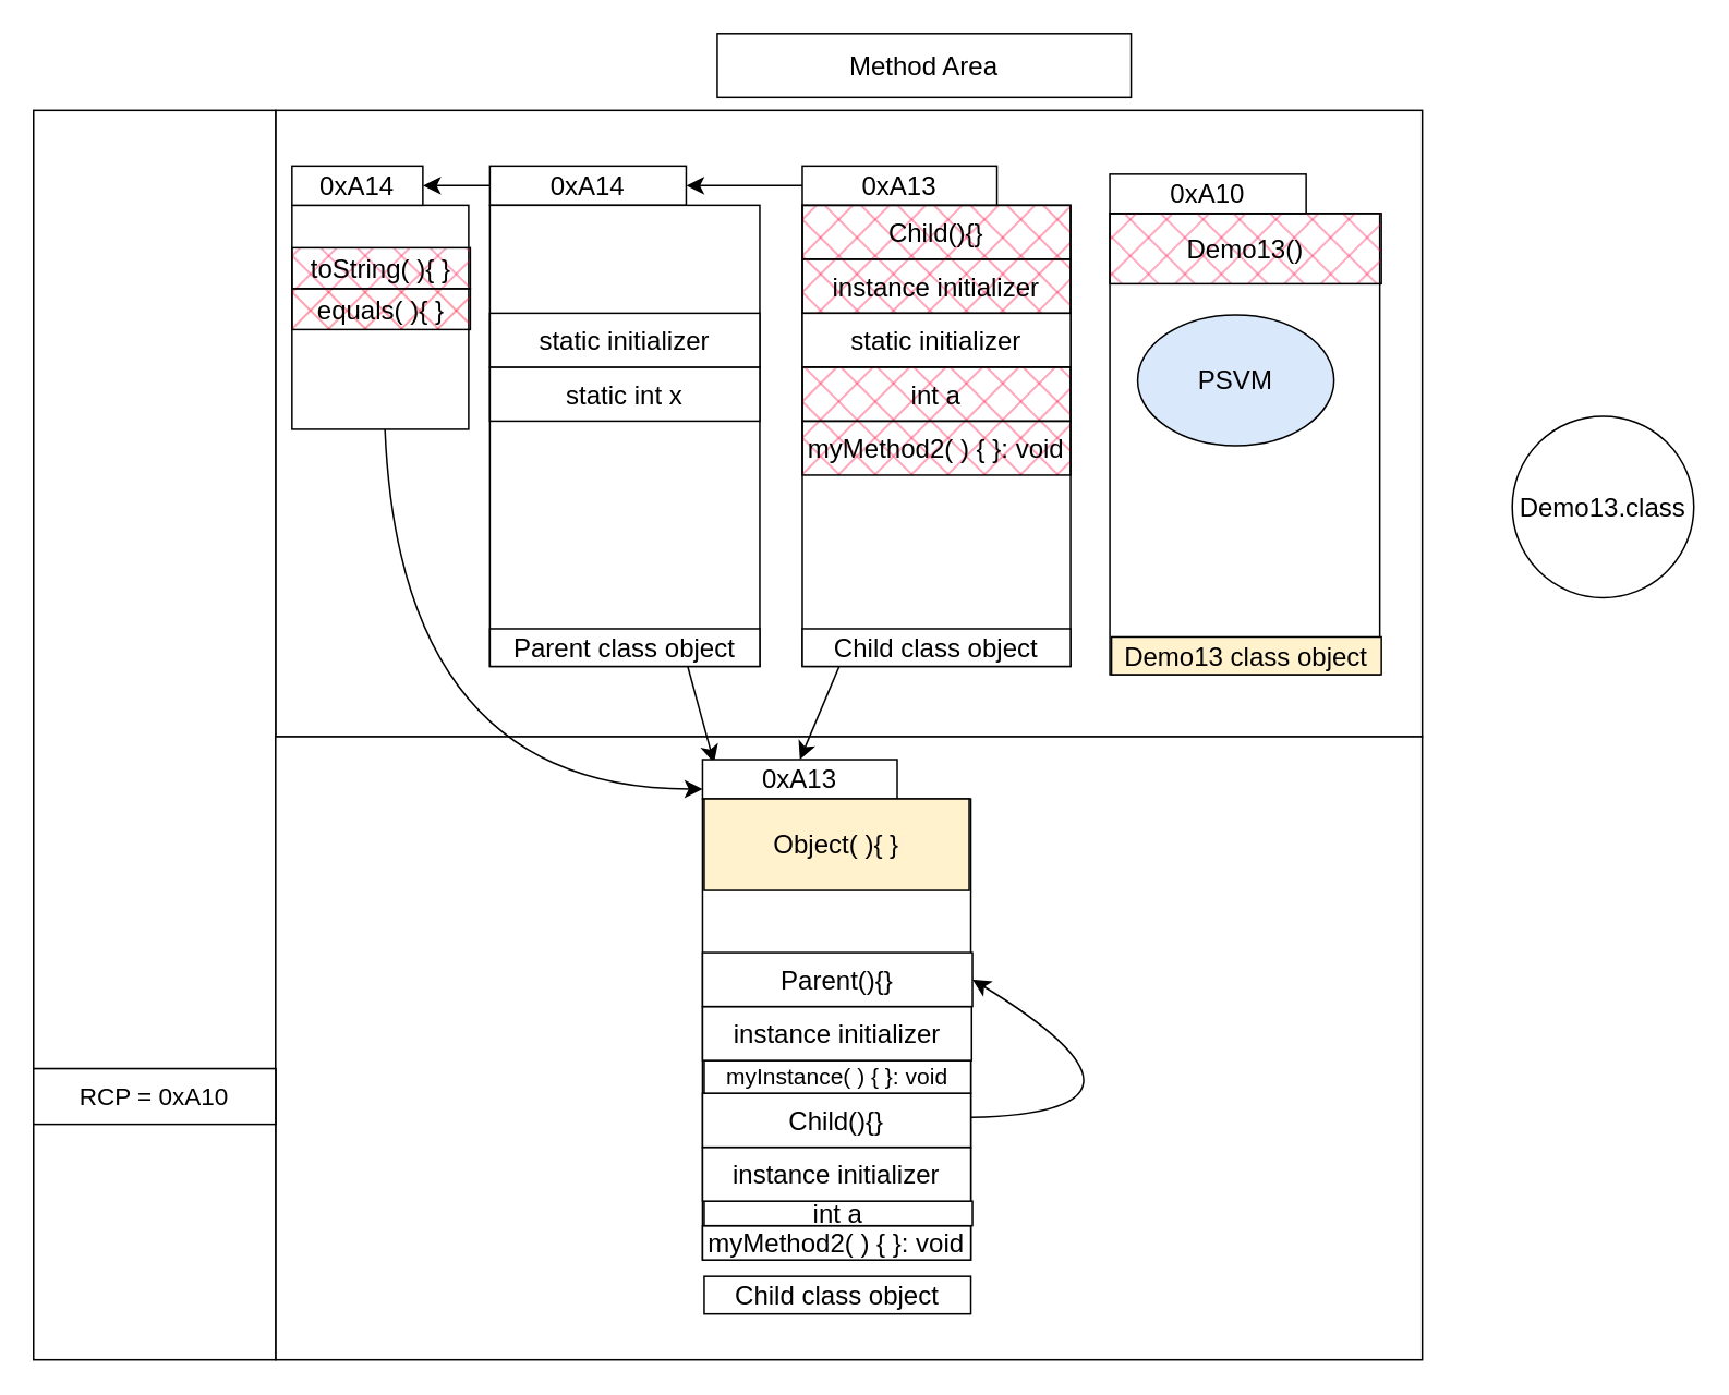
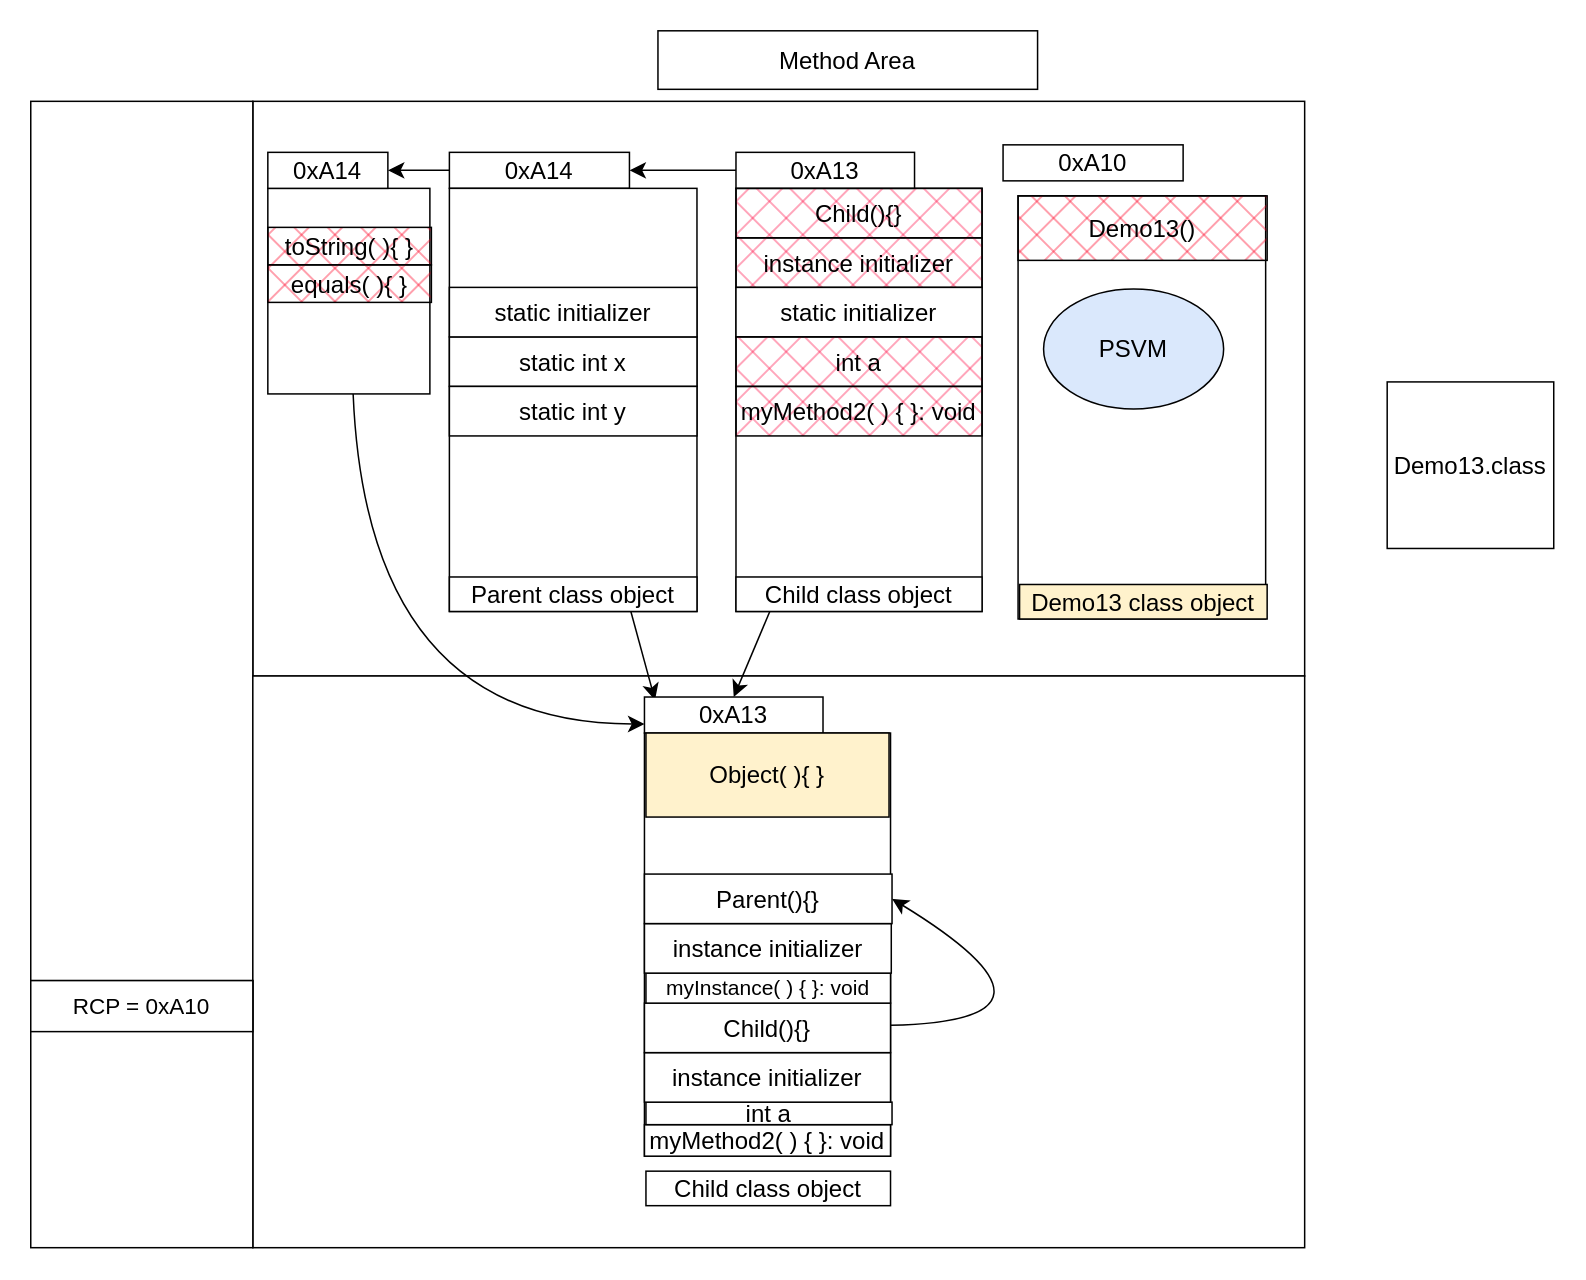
- <mxCell id="8" value="0xA10" style="rounded=0;whiteSpace=wrap;html=1;fontSize=16;" parent="1" vertex="1"><mxGeometry x="678" y="106" width="120" height="24" as="geometry" /></mxCell>
+ <mxCell id="8" value="0xA10" style="rounded=0;whiteSpace=wrap;html=1;fontSize=16;" parent="1" vertex="1"><mxGeometry x="668" y="96" width="120" height="24" as="geometry" /></mxCell>
- <mxCell id="9" value="Demo13()" style="rounded=0;whiteSpace=wrap;html=1;fontSize=16;fillStyle=cross-hatch;fillColor=#FF1F5A;" parent="1" vertex="1"><mxGeometry x="678" y="130" width="166" height="43" as="geometry" /></mxCell>
+ <mxCell id="9" value="Demo13()" style="rounded=0;whiteSpace=wrap;html=1;fontSize=16;fillStyle=cross-hatch;fillColor=#ff0526;" parent="1" vertex="1"><mxGeometry x="678" y="130" width="166" height="43" as="geometry" /></mxCell>
- <mxCell id="36" value="toString( ){ }" style="rounded=0;whiteSpace=wrap;html=1;fontSize=16;fillStyle=cross-hatch;fillColor=#ff1f5a;" parent="1" vertex="1"><mxGeometry x="178" y="151" width="109" height="25" as="geometry" /></mxCell>
+ <mxCell id="36" value="toString( ){ }" style="rounded=0;whiteSpace=wrap;html=1;fontSize=16;fillStyle=cross-hatch;fillColor=#FF0526;" parent="1" vertex="1"><mxGeometry x="178" y="151" width="109" height="25" as="geometry" /></mxCell>
+ <mxCell id="32" value="static int y" style="rounded=0;whiteSpace=wrap;html=1;fontSize=16;" parent="1" vertex="1"><mxGeometry x="299" y="257" width="165" height="33" as="geometry" /></mxCell>
- <mxCell id="13" value="Demo13.class" style="ellipse;whiteSpace=wrap;html=1;aspect=fixed;fontSize=16;" parent="1" vertex="1"><mxGeometry x="924" y="254" width="111" height="111" as="geometry" /></mxCell>
+ <mxCell id="13" value="Demo13.class" style="whiteSpace=wrap;html=1;aspect=fixed;fontSize=16;" parent="1" vertex="1"><mxGeometry x="924" y="254" width="111" height="111" as="geometry" /></mxCell>
